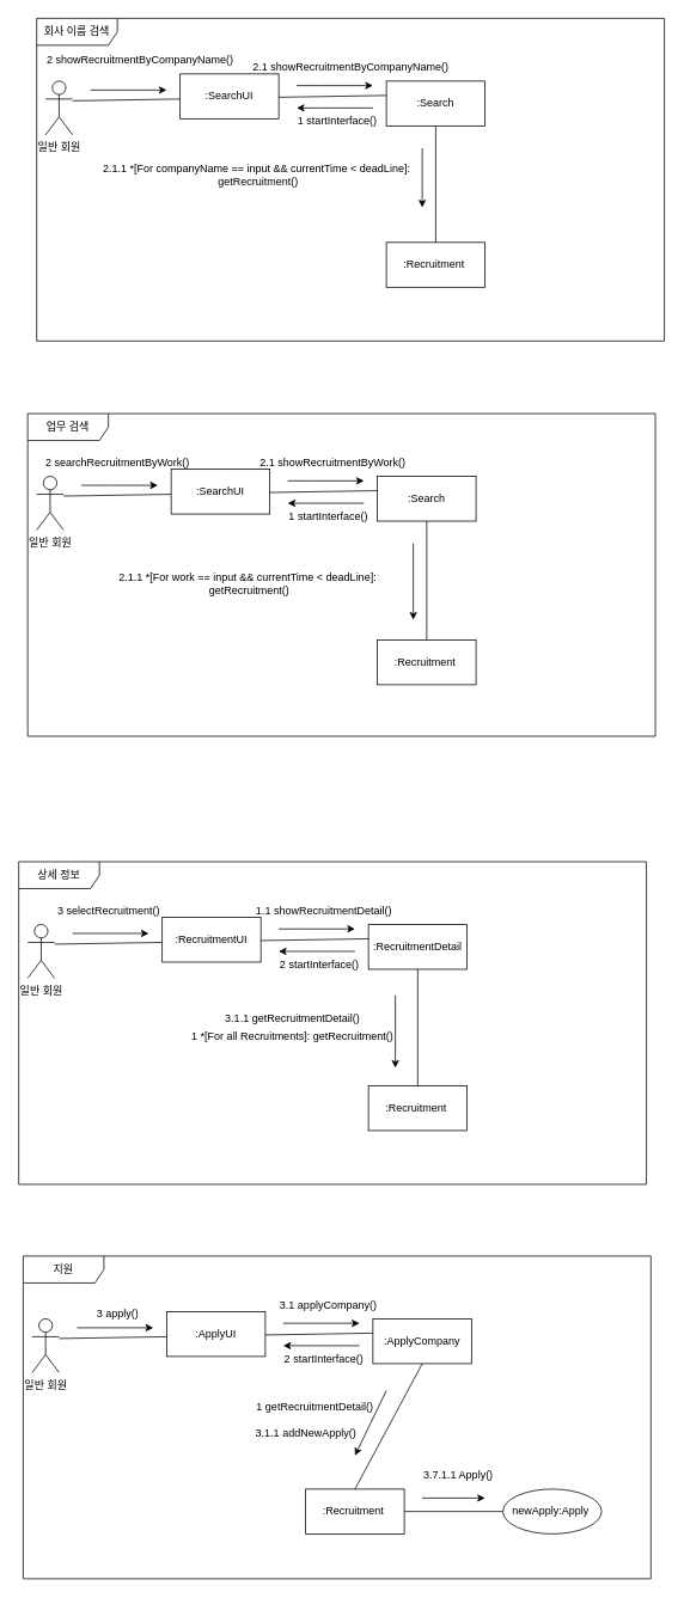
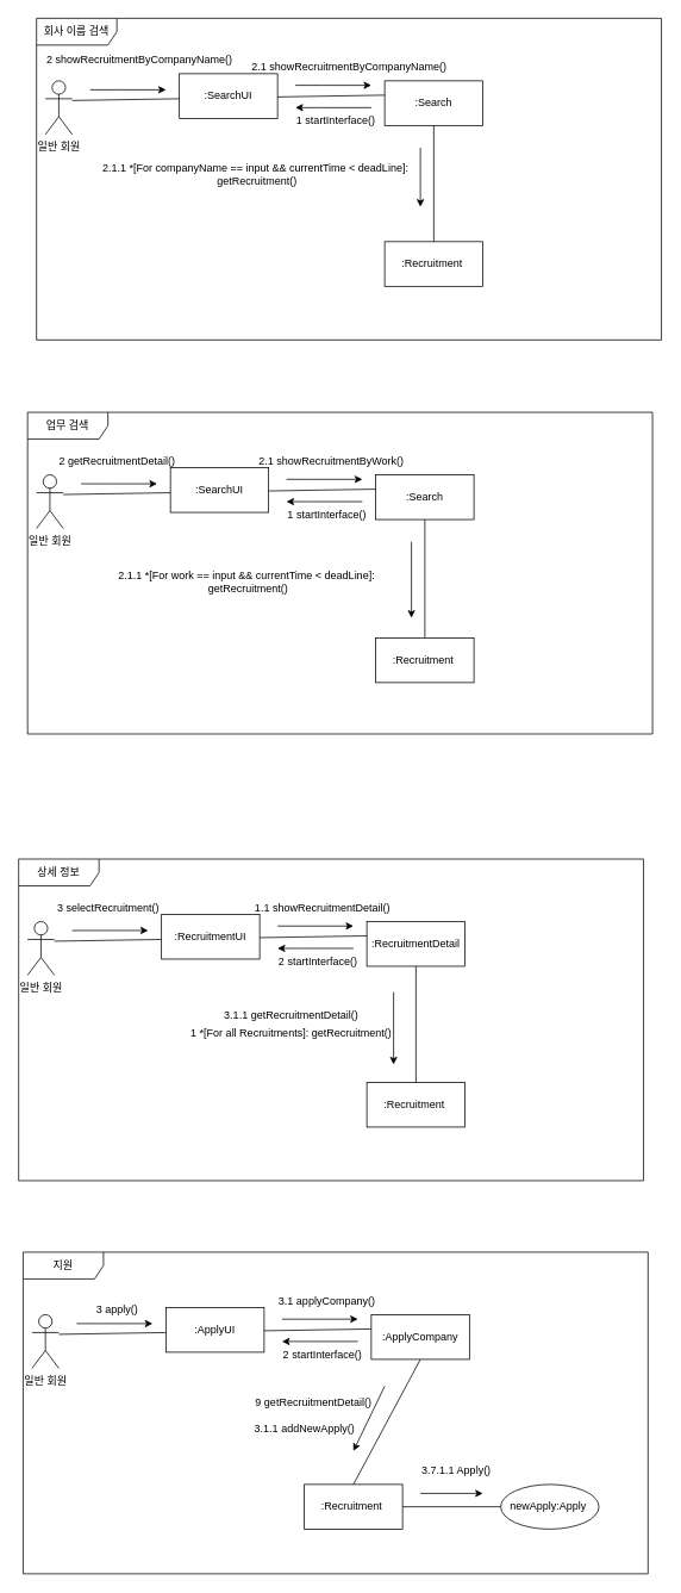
- <mxCell id="32" value="2 searchRecruitmentByWork()" style="text;html=1;align=center;verticalAlign=middle;resizable=0;points=[];autosize=1;strokeColor=none;fillColor=none;" parent="1" vertex="1"><mxGeometry x="40" y="501" width="180" height="30" as="geometry" /></mxCell>
+ <mxCell id="32" value="2 getRecruitmentDetail()" style="text;html=1;align=center;verticalAlign=middle;resizable=0;points=[];autosize=1;strokeColor=none;fillColor=none;" parent="1" vertex="1"><mxGeometry x="40" y="501" width="180" height="30" as="geometry" /></mxCell>
- <mxCell id="69" value="1 getRecruitmentDetail()" style="text;html=1;align=center;verticalAlign=middle;resizable=0;points=[];autosize=1;strokeColor=none;fillColor=none;" parent="1" vertex="1"><mxGeometry x="275" y="1553.5" width="150" height="30" as="geometry" /></mxCell>
+ <mxCell id="69" value="9 getRecruitmentDetail()" style="text;html=1;align=center;verticalAlign=middle;resizable=0;points=[];autosize=1;strokeColor=none;fillColor=none;" parent="1" vertex="1"><mxGeometry x="275" y="1553.5" width="150" height="30" as="geometry" /></mxCell>
